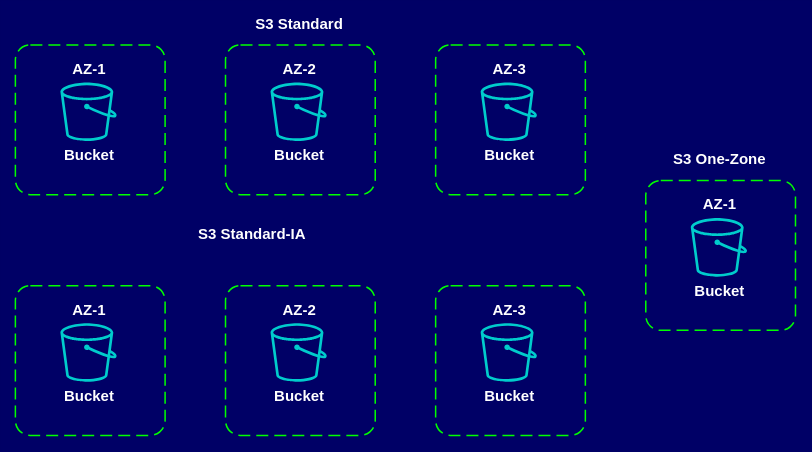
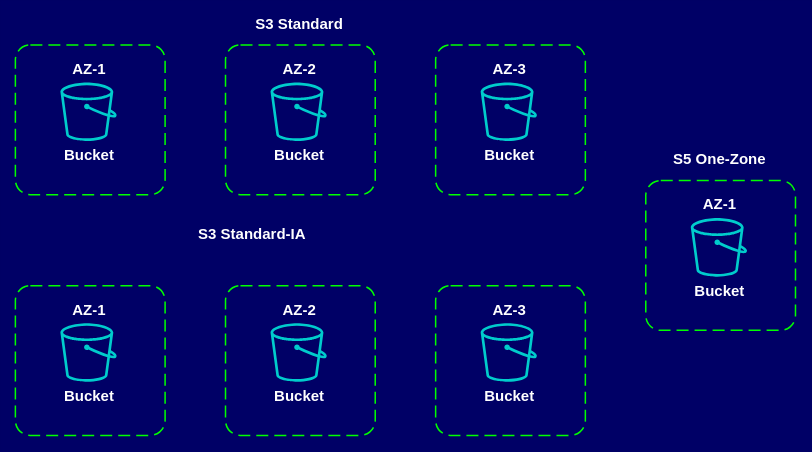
- <mxCell id="25" value="&lt;font color=&quot;#ffffff&quot;&gt;&lt;span style=&quot;font-size: 20px&quot;&gt;&lt;b&gt;S3 One-Zone&lt;/b&gt;&lt;/span&gt;&lt;/font&gt;" style="text;html=1;resizable=0;autosize=1;align=center;verticalAlign=middle;points=[];fillColor=none;strokeColor=none;rounded=0;labelBackgroundColor=none;fontColor=#00CCCC;" vertex="1" parent="1"><mxGeometry x="887.5" y="200" width="140" height="20" as="geometry" /></mxCell>
+ <mxCell id="25" value="&lt;font color=&quot;#ffffff&quot;&gt;&lt;span style=&quot;font-size: 20px&quot;&gt;&lt;b&gt;S5 One-Zone&lt;/b&gt;&lt;/span&gt;&lt;/font&gt;" style="text;html=1;resizable=0;autosize=1;align=center;verticalAlign=middle;points=[];fillColor=none;strokeColor=none;rounded=0;labelBackgroundColor=none;fontColor=#00CCCC;" vertex="1" parent="1"><mxGeometry x="887.5" y="200" width="140" height="20" as="geometry" /></mxCell>
